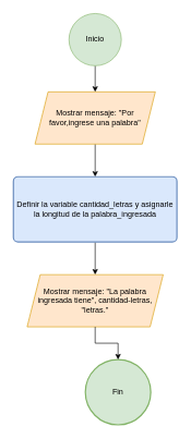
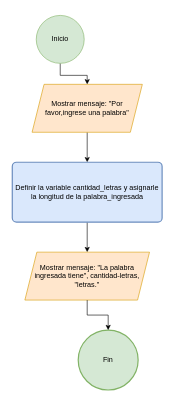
- <mxCell id="3" value="Inicio" style="ellipse;whiteSpace=wrap;html=1;aspect=fixed;fillColor=#d5e8d4;strokeColor=#82b366;" vertex="1" parent="1"><mxGeometry x="105" y="20" width="80" height="80" as="geometry" /></mxCell>
+ <mxCell id="3" value="Inicio" style="ellipse;whiteSpace=wrap;html=1;aspect=fixed;fillColor=#d5e8d4;strokeColor=#82b366;" vertex="1" parent="1"><mxGeometry x="60" y="25" width="80" height="80" as="geometry" /></mxCell>
